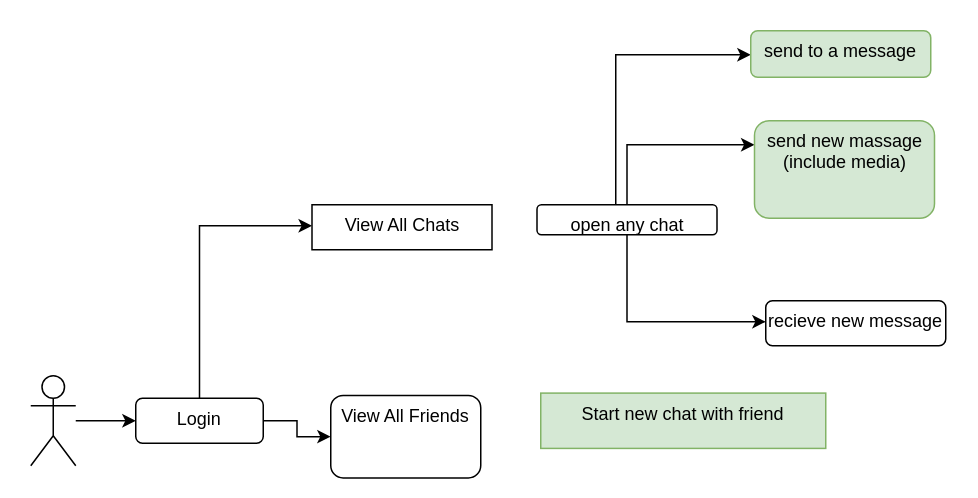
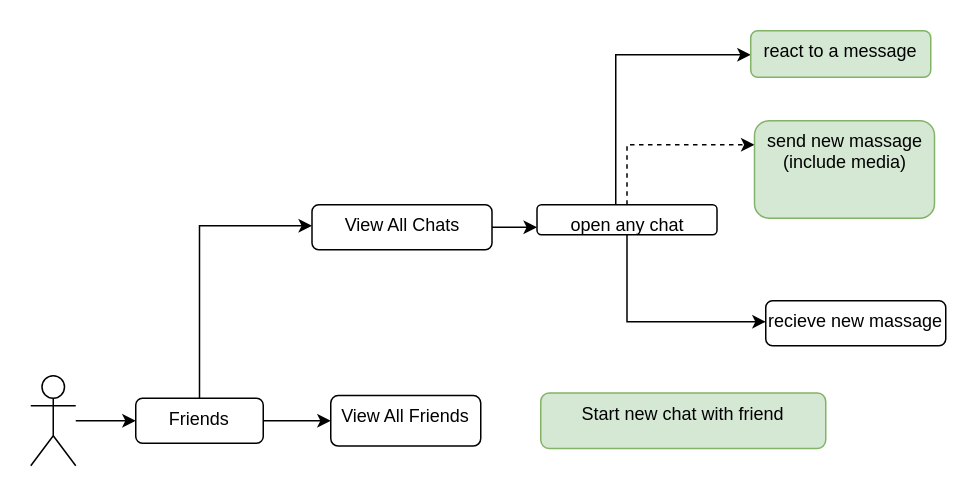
- <mxCell id="17" value="send to a message" style="whiteSpace=wrap;html=1;verticalAlign=top;rounded=1;fillColor=#d5e8d4;strokeColor=#82b366;" parent="1" vertex="1"><mxGeometry x="500" y="20" width="120" height="31" as="geometry" /></mxCell>
+ <mxCell id="17" value="react to a message" style="whiteSpace=wrap;html=1;verticalAlign=top;rounded=1;fillColor=#d5e8d4;strokeColor=#82b366;" parent="1" vertex="1"><mxGeometry x="500" y="20" width="120" height="31" as="geometry" /></mxCell>
- <mxCell id="10" value="" style="edgeStyle=orthogonalEdgeStyle;rounded=0;orthogonalLoop=1;jettySize=auto;html=1;" parent="1" source="13" target="14" edge="1"><mxGeometry relative="1" as="geometry"><Array as="points"><mxPoint x="417.5" y="96" /></Array></mxGeometry></mxCell>
+ <mxCell id="10" value="" style="edgeStyle=orthogonalEdgeStyle;rounded=0;orthogonalLoop=1;jettySize=auto;html=1;dashed=1;" parent="1" source="13" target="14" edge="1"><mxGeometry relative="1" as="geometry"><Array as="points"><mxPoint x="417.5" y="96" /></Array></mxGeometry></mxCell>
- <mxCell id="9" value="View All Chats" style="whiteSpace=wrap;html=1;verticalAlign=top;rounded=0;" parent="1" vertex="1"><mxGeometry x="207.5" y="136" width="120" height="30" as="geometry" /></mxCell>
+ <mxCell id="9" value="View All Chats" style="whiteSpace=wrap;html=1;verticalAlign=top;rounded=1;" parent="1" vertex="1"><mxGeometry x="207.5" y="136" width="120" height="30" as="geometry" /></mxCell>
+ <mxCell id="6" value="" style="edgeStyle=orthogonalEdgeStyle;rounded=0;orthogonalLoop=1;jettySize=auto;html=1;exitX=1;exitY=0.5;exitDx=0;exitDy=0;" parent="1" source="9" target="13" edge="1"><mxGeometry relative="1" as="geometry"><Array as="points"><mxPoint x="327.5" y="151" /></Array></mxGeometry></mxCell>
- <mxCell id="16" value="recieve new message" style="whiteSpace=wrap;html=1;verticalAlign=top;rounded=1;" parent="1" vertex="1"><mxGeometry x="510" y="200" width="120" height="30" as="geometry" /></mxCell>
+ <mxCell id="16" value="recieve new massage" style="whiteSpace=wrap;html=1;verticalAlign=top;rounded=1;" parent="1" vertex="1"><mxGeometry x="510" y="200" width="120" height="30" as="geometry" /></mxCell>
- <mxCell id="7" value="Login" style="rounded=1;whiteSpace=wrap;html=1;verticalAlign=top;" parent="1" vertex="1"><mxGeometry x="90" y="265" width="85" height="30" as="geometry" /></mxCell>
+ <mxCell id="7" value="Friends" style="rounded=1;whiteSpace=wrap;html=1;verticalAlign=top;" parent="1" vertex="1"><mxGeometry x="90" y="265" width="85" height="30" as="geometry" /></mxCell>
- <mxCell id="15" value="Start new chat with friend" style="whiteSpace=wrap;html=1;verticalAlign=top;fillColor=#d5e8d4;strokeColor=#82b366;rounded=0;" parent="1" vertex="1"><mxGeometry x="360" y="261.57" width="190" height="36.87" as="geometry" /></mxCell>
+ <mxCell id="15" value="Start new chat with friend" style="whiteSpace=wrap;html=1;verticalAlign=top;rounded=1;fillColor=#d5e8d4;strokeColor=#82b366;" parent="1" vertex="1"><mxGeometry x="360" y="261.57" width="190" height="36.87" as="geometry" /></mxCell>
- <mxCell id="8" value="View All Friends" style="whiteSpace=wrap;html=1;verticalAlign=top;rounded=1;" parent="1" vertex="1"><mxGeometry x="220" y="263.13" width="100" height="55" as="geometry" /></mxCell>
+ <mxCell id="8" value="View All Friends" style="whiteSpace=wrap;html=1;verticalAlign=top;rounded=1;" parent="1" vertex="1"><mxGeometry x="220" y="263.13" width="100" height="33.75" as="geometry" /></mxCell>
